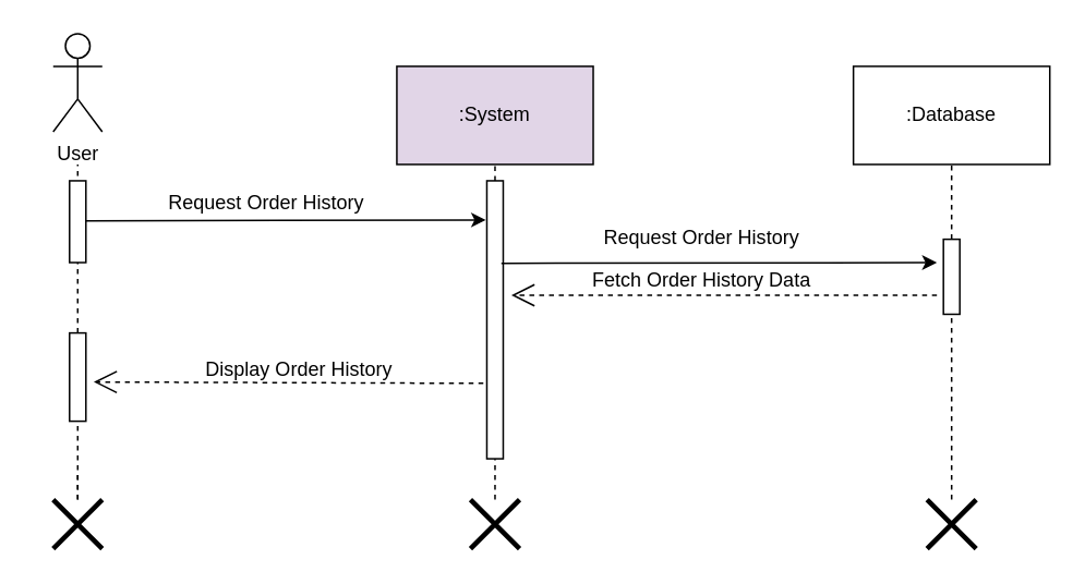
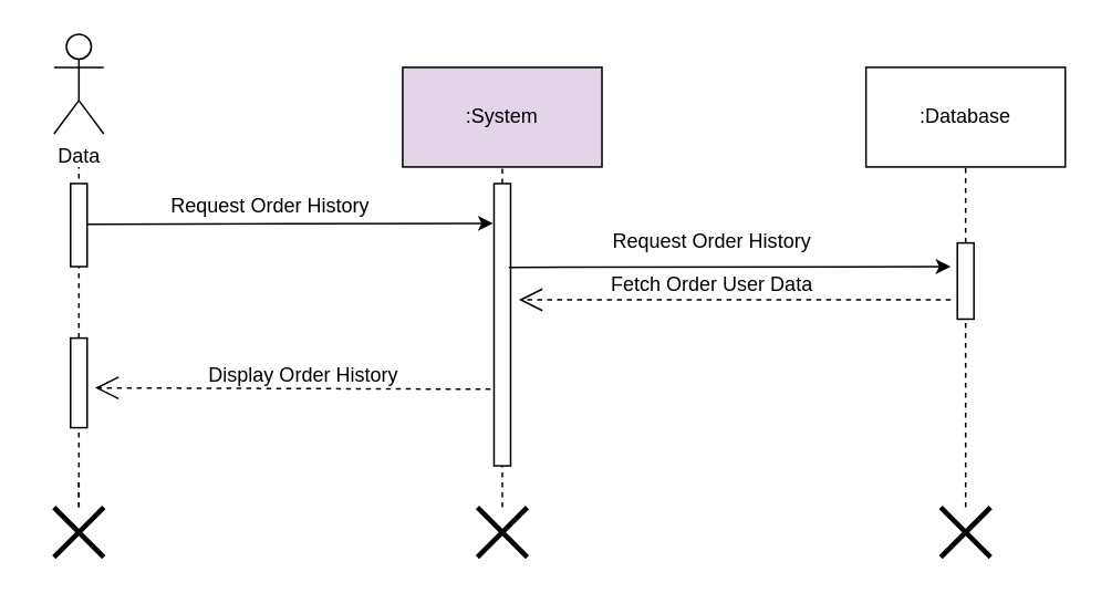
- <mxCell id="3" value="User" style="shape=umlActor;verticalLabelPosition=bottom;verticalAlign=top;html=1;outlineConnect=0;" vertex="1" parent="1"><mxGeometry x="32" y="20" width="30" height="60" as="geometry" /></mxCell>
+ <mxCell id="3" value="Data" style="shape=umlActor;verticalLabelPosition=bottom;verticalAlign=top;html=1;outlineConnect=0;" vertex="1" parent="1"><mxGeometry x="32" y="20" width="30" height="60" as="geometry" /></mxCell>
- <mxCell id="21" value="Fetch Order&amp;nbsp;History Data" style="text;html=1;align=center;verticalAlign=middle;resizable=0;points=[];autosize=1;strokeColor=none;fillColor=none;" vertex="1" parent="1"><mxGeometry x="348.17" y="155.63" width="160" height="30" as="geometry" /></mxCell>
+ <mxCell id="21" value="Fetch Order&amp;nbsp;User Data" style="text;html=1;align=center;verticalAlign=middle;resizable=0;points=[];autosize=1;strokeColor=none;fillColor=none;" vertex="1" parent="1"><mxGeometry x="348.17" y="155.63" width="160" height="30" as="geometry" /></mxCell>
